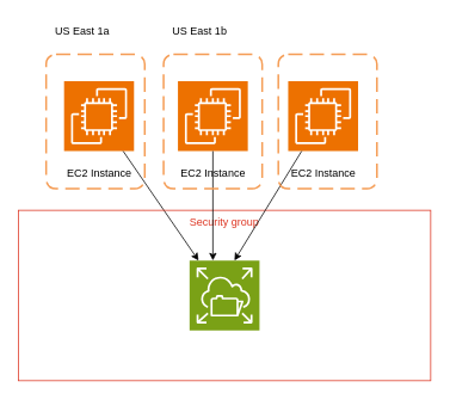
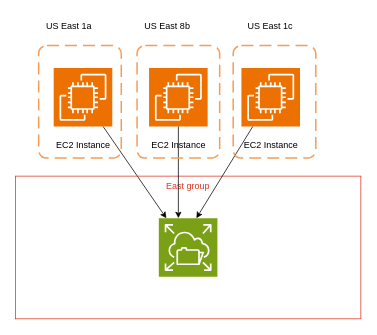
- <mxCell id="17" value="US East 1b" style="text;html=1;align=center;verticalAlign=middle;resizable=0;points=[];autosize=1;strokeColor=none;fillColor=none;" vertex="1" parent="1"><mxGeometry x="182" width="80" height="30" as="geometry" y="20" /></mxCell>
+ <mxCell id="17" value="US East 8b" style="text;html=1;align=center;verticalAlign=middle;resizable=0;points=[];autosize=1;strokeColor=none;fillColor=none;" vertex="1" parent="1"><mxGeometry x="182" width="80" height="30" as="geometry" y="20" /></mxCell>
+ <mxCell id="18" value="US East 1c" style="text;html=1;align=center;verticalAlign=middle;resizable=0;points=[];autosize=1;strokeColor=none;fillColor=none;" vertex="1" parent="1"><mxGeometry x="319" width="80" height="30" as="geometry" y="20" /></mxCell>
- <mxCell id="10" value="Security group" style="fillColor=none;strokeColor=#DD3522;verticalAlign=top;fontStyle=0;fontColor=#DD3522;whiteSpace=wrap;html=1;" vertex="1" parent="1"><mxGeometry x="20" y="234" width="460" height="190" as="geometry" /></mxCell>
+ <mxCell id="10" value="East group" style="fillColor=none;strokeColor=#DD3522;verticalAlign=top;fontStyle=0;fontColor=#DD3522;whiteSpace=wrap;html=1;" vertex="1" parent="1"><mxGeometry x="20" y="234" width="460" height="190" as="geometry" /></mxCell>
